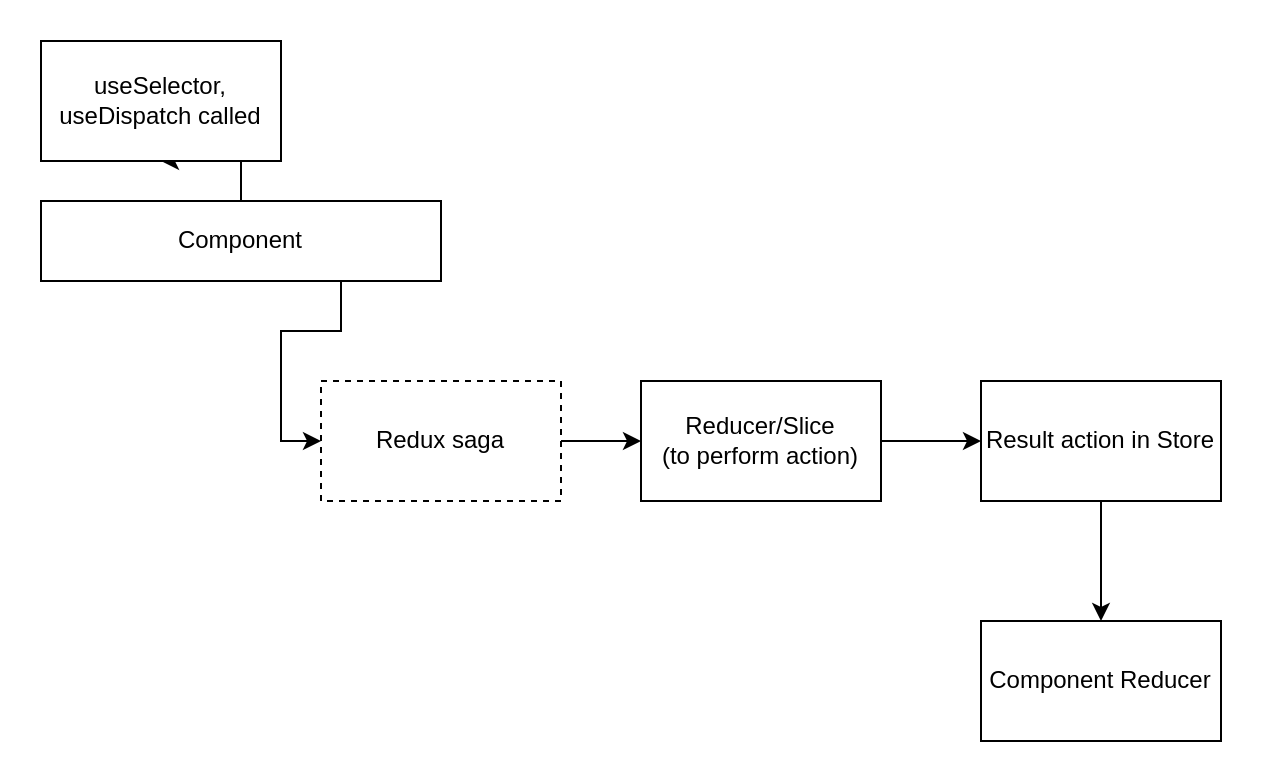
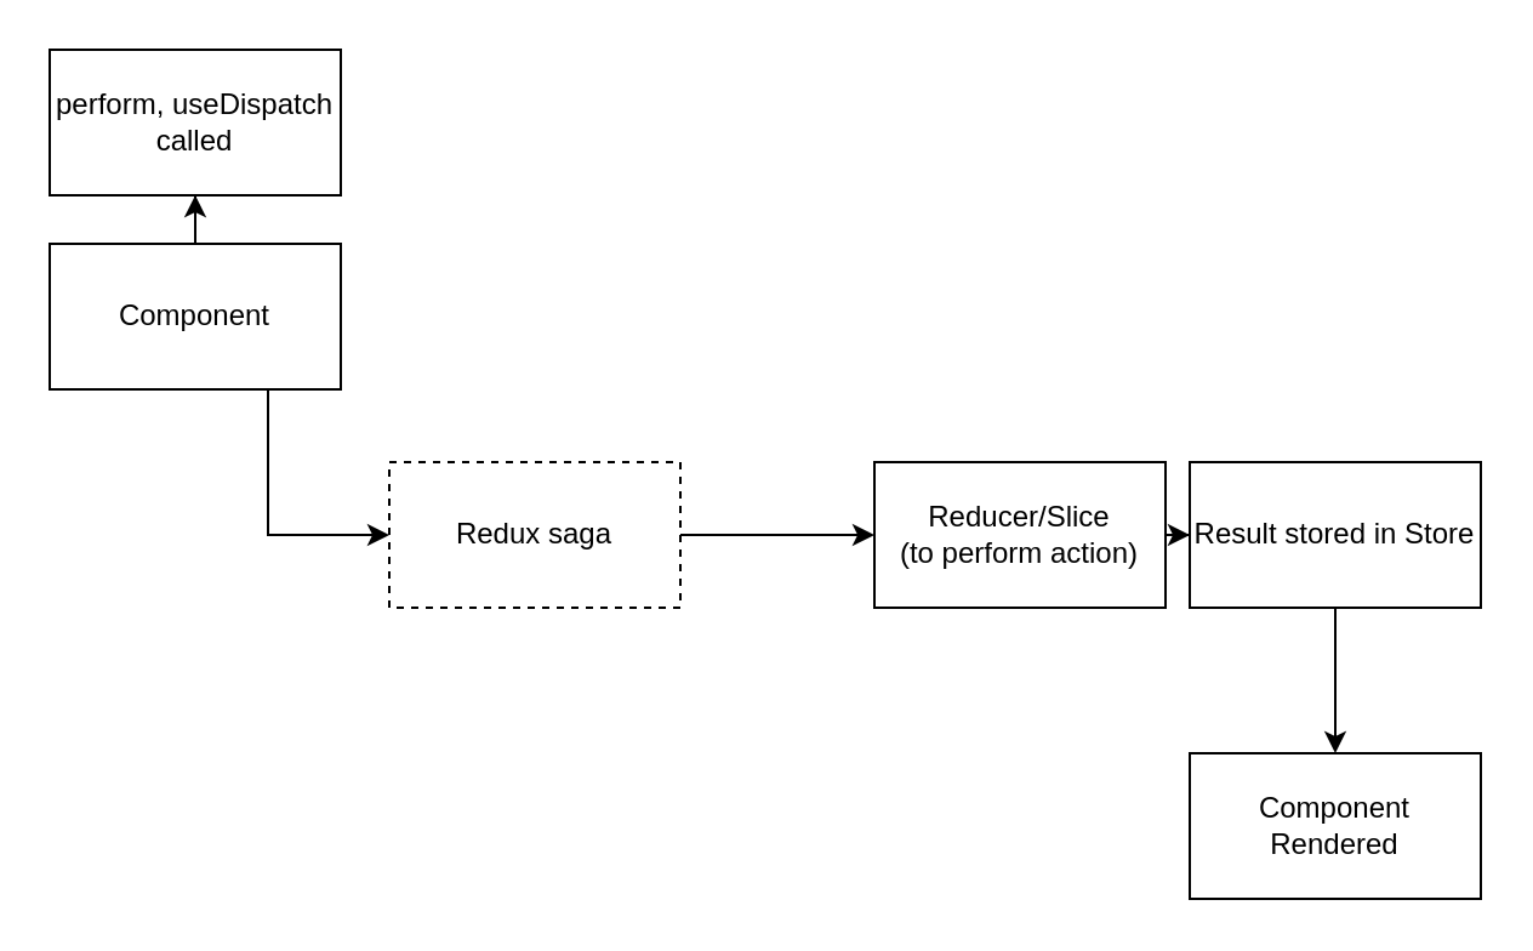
- <mxCell id="5" value="useSelector, useDispatch called" style="rounded=0;whiteSpace=wrap;html=1;" vertex="1" parent="1"><mxGeometry x="20" y="20" width="120" height="60" as="geometry" /></mxCell>
+ <mxCell id="5" value="perform, useDispatch called" style="rounded=0;whiteSpace=wrap;html=1;" vertex="1" parent="1"><mxGeometry x="20" y="20" width="120" height="60" as="geometry" /></mxCell>
- <mxCell id="4" value="Component" style="rounded=0;whiteSpace=wrap;html=1;" vertex="1" parent="1"><mxGeometry x="20" y="100" width="200" height="40" as="geometry" /></mxCell>
+ <mxCell id="4" value="Component" style="rounded=0;whiteSpace=wrap;html=1;" vertex="1" parent="1"><mxGeometry x="20" y="100" width="120" height="60" as="geometry" /></mxCell>
- <mxCell id="9" value="Reducer/Slice&lt;br&gt;(to perform action)" style="rounded=0;whiteSpace=wrap;html=1;" vertex="1" parent="1"><mxGeometry x="320" y="190" width="120" height="60" as="geometry" /></mxCell>
+ <mxCell id="9" value="Reducer/Slice&lt;br&gt;(to perform action)" style="rounded=0;whiteSpace=wrap;html=1;" vertex="1" parent="1"><mxGeometry x="360" y="190" width="120" height="60" as="geometry" /></mxCell>
- <mxCell id="11" value="Result action in Store" style="whiteSpace=wrap;html=1;rounded=0;" vertex="1" parent="1"><mxGeometry x="490" y="190" width="120" height="60" as="geometry" /></mxCell>
+ <mxCell id="11" value="Result stored in Store" style="whiteSpace=wrap;html=1;rounded=0;" vertex="1" parent="1"><mxGeometry x="490" y="190" width="120" height="60" as="geometry" /></mxCell>
- <mxCell id="12" value="Component Reducer" style="whiteSpace=wrap;html=1;rounded=0;" vertex="1" parent="1"><mxGeometry x="490" y="310" width="120" height="60" as="geometry" /></mxCell>
+ <mxCell id="12" value="Component Rendered" style="whiteSpace=wrap;html=1;rounded=0;" vertex="1" parent="1"><mxGeometry x="490" y="310" width="120" height="60" as="geometry" /></mxCell>
